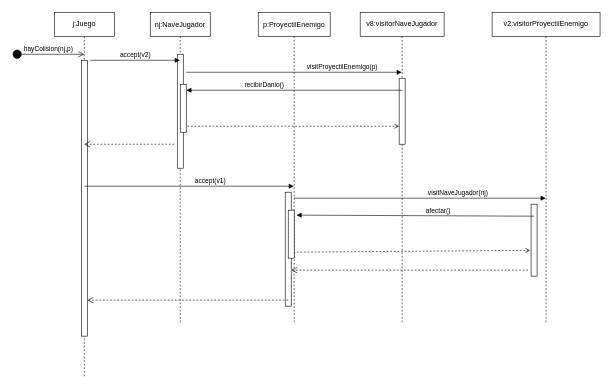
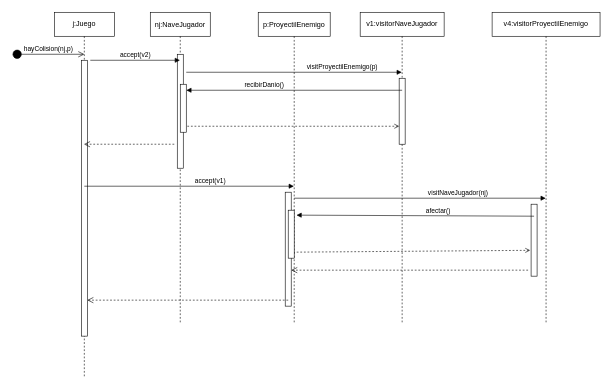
- <mxCell id="10" value="v8:visitorNaveJugador" style="shape=umlLifeline;perimeter=lifelinePerimeter;whiteSpace=wrap;html=1;container=1;collapsible=0;recursiveResize=0;outlineConnect=0;" vertex="1" parent="1"><mxGeometry x="600" y="20" width="140" height="520" as="geometry" /></mxCell>
+ <mxCell id="10" value="v1:visitorNaveJugador" style="shape=umlLifeline;perimeter=lifelinePerimeter;whiteSpace=wrap;html=1;container=1;collapsible=0;recursiveResize=0;outlineConnect=0;" vertex="1" parent="1"><mxGeometry x="600" y="20" width="140" height="520" as="geometry" /></mxCell>
- <mxCell id="12" value="v2:visitorProyectilEnemigo" style="shape=umlLifeline;perimeter=lifelinePerimeter;whiteSpace=wrap;html=1;container=1;collapsible=0;recursiveResize=0;outlineConnect=0;" vertex="1" parent="1"><mxGeometry x="820" y="20" width="180" height="520" as="geometry" /></mxCell>
+ <mxCell id="12" value="v4:visitorProyectilEnemigo" style="shape=umlLifeline;perimeter=lifelinePerimeter;whiteSpace=wrap;html=1;container=1;collapsible=0;recursiveResize=0;outlineConnect=0;" vertex="1" parent="1"><mxGeometry x="820" y="20" width="180" height="520" as="geometry" /></mxCell>
